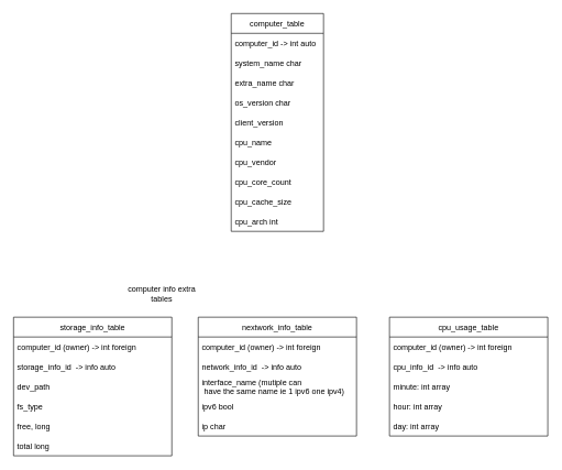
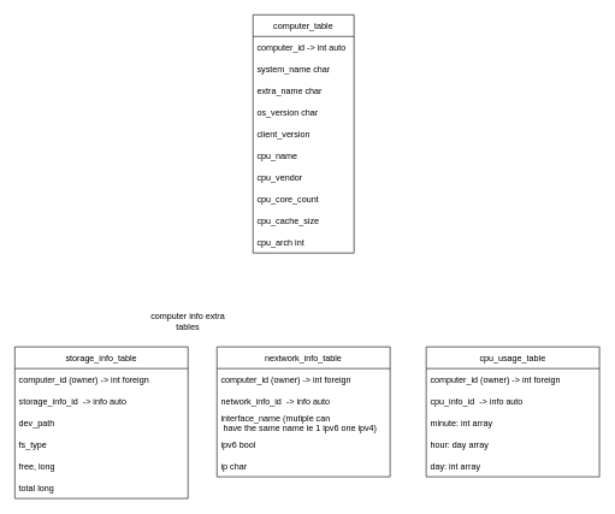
- <mxCell id="20" value="computer info extra tables" style="text;html=1;strokeColor=none;fillColor=none;align=center;verticalAlign=middle;whiteSpace=wrap;rounded=0;" parent="1" vertex="1"><mxGeometry x="175" y="430" width="140" height="30" as="geometry" /></mxCell>
+ <mxCell id="20" value="computer info extra tables" style="text;html=1;strokeColor=none;fillColor=none;align=center;verticalAlign=middle;whiteSpace=wrap;rounded=0;" parent="1" vertex="1"><mxGeometry x="190" y="430" width="140" height="30" as="geometry" /></mxCell>
- <mxCell id="31" value="hour: int array" style="text;strokeColor=none;fillColor=none;align=left;verticalAlign=middle;spacingLeft=4;spacingRight=4;overflow=hidden;points=[[0,0.5],[1,0.5]];portConstraint=eastwest;rotatable=0;" parent="27" vertex="1"><mxGeometry y="120" width="240" height="30" as="geometry" /></mxCell>
+ <mxCell id="31" value="hour: day array" style="text;strokeColor=none;fillColor=none;align=left;verticalAlign=middle;spacingLeft=4;spacingRight=4;overflow=hidden;points=[[0,0.5],[1,0.5]];portConstraint=eastwest;rotatable=0;" parent="27" vertex="1"><mxGeometry y="120" width="240" height="30" as="geometry" /></mxCell>
